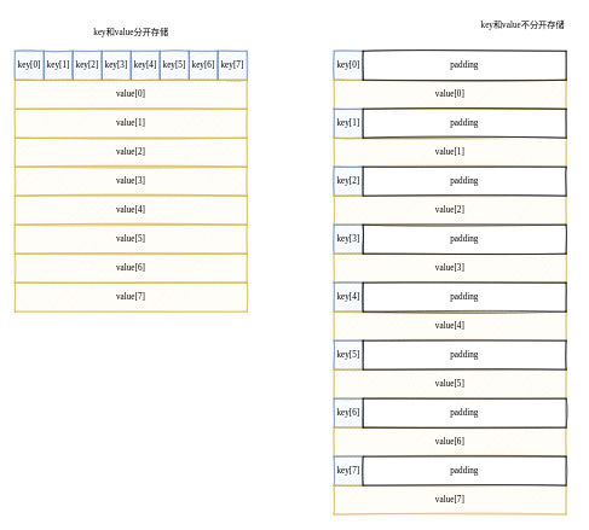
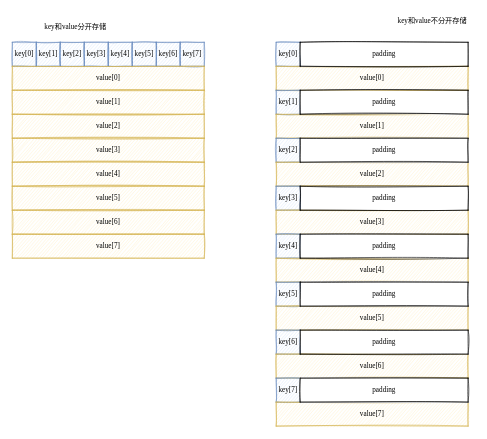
- <mxCell id="42" value="key和value分开存储" style="text;html=1;align=center;verticalAlign=middle;resizable=0;points=[];autosize=1;strokeColor=none;fillColor=none;fontFamily=Comic Sans MS;" vertex="1" parent="1"><mxGeometry x="115" y="30" width="130" height="30" as="geometry" /></mxCell>
+ <mxCell id="42" value="key和value分开存储" style="text;html=1;align=center;verticalAlign=middle;resizable=0;points=[];autosize=1;strokeColor=none;fillColor=none;fontFamily=Comic Sans MS;" vertex="1" parent="1"><mxGeometry x="60" y="30" width="130" height="30" as="geometry" /></mxCell>
